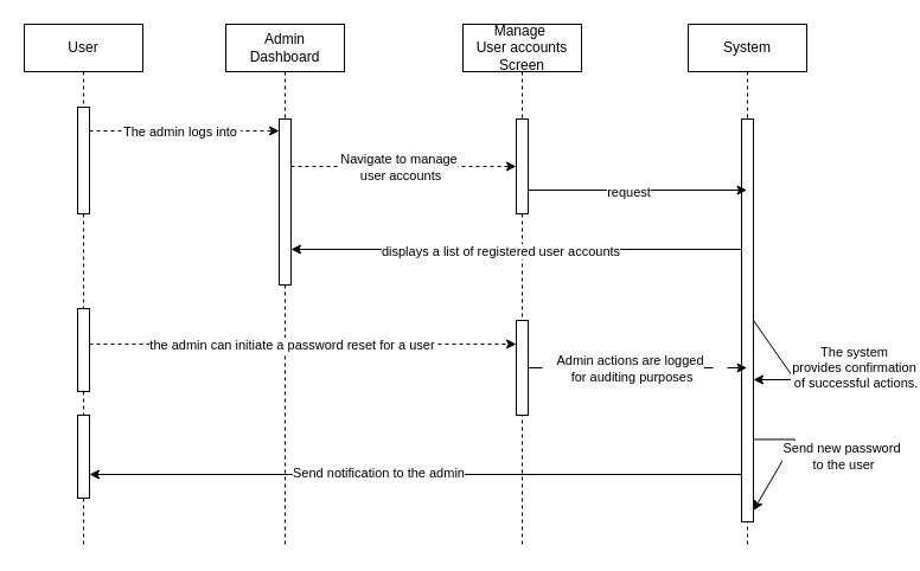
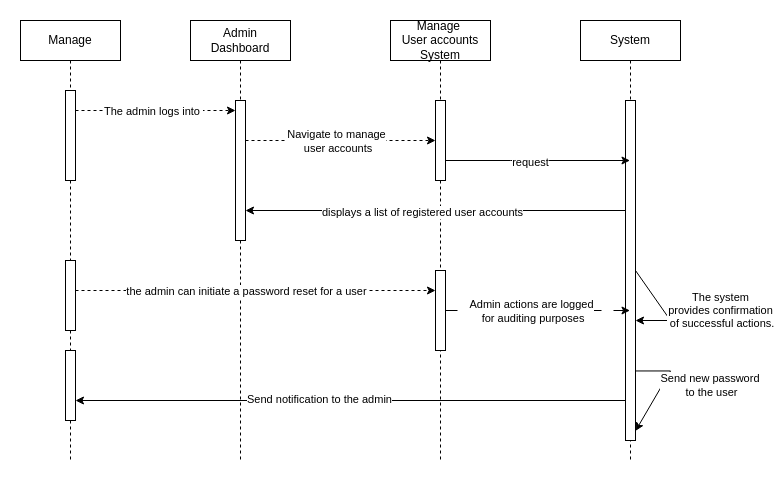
- <mxCell id="2" value="User" style="shape=umlLifeline;perimeter=lifelinePerimeter;whiteSpace=wrap;html=1;container=0;dropTarget=0;collapsible=0;recursiveResize=0;outlineConnect=0;portConstraint=eastwest;newEdgeStyle={&quot;edgeStyle&quot;:&quot;elbowEdgeStyle&quot;,&quot;elbow&quot;:&quot;vertical&quot;,&quot;curved&quot;:0,&quot;rounded&quot;:0};" parent="1" vertex="1"><mxGeometry x="20" y="20" width="100" height="440" as="geometry" /></mxCell>
+ <mxCell id="2" value="Manage" style="shape=umlLifeline;perimeter=lifelinePerimeter;whiteSpace=wrap;html=1;container=0;dropTarget=0;collapsible=0;recursiveResize=0;outlineConnect=0;portConstraint=eastwest;newEdgeStyle={&quot;edgeStyle&quot;:&quot;elbowEdgeStyle&quot;,&quot;elbow&quot;:&quot;vertical&quot;,&quot;curved&quot;:0,&quot;rounded&quot;:0};" parent="1" vertex="1"><mxGeometry x="20" y="20" width="100" height="440" as="geometry" /></mxCell>
- <mxCell id="8" value="Manage&amp;nbsp;&lt;br&gt;User accounts&lt;br&gt;Screen" style="shape=umlLifeline;perimeter=lifelinePerimeter;whiteSpace=wrap;html=1;container=0;dropTarget=0;collapsible=0;recursiveResize=0;outlineConnect=0;portConstraint=eastwest;newEdgeStyle={&quot;edgeStyle&quot;:&quot;elbowEdgeStyle&quot;,&quot;elbow&quot;:&quot;vertical&quot;,&quot;curved&quot;:0,&quot;rounded&quot;:0};" parent="1" vertex="1"><mxGeometry x="390" y="20" width="100" height="440" as="geometry" /></mxCell>
+ <mxCell id="8" value="Manage&amp;nbsp;&lt;br&gt;User accounts&lt;br&gt;System" style="shape=umlLifeline;perimeter=lifelinePerimeter;whiteSpace=wrap;html=1;container=0;dropTarget=0;collapsible=0;recursiveResize=0;outlineConnect=0;portConstraint=eastwest;newEdgeStyle={&quot;edgeStyle&quot;:&quot;elbowEdgeStyle&quot;,&quot;elbow&quot;:&quot;vertical&quot;,&quot;curved&quot;:0,&quot;rounded&quot;:0};" parent="1" vertex="1"><mxGeometry x="390" y="20" width="100" height="440" as="geometry" /></mxCell>
